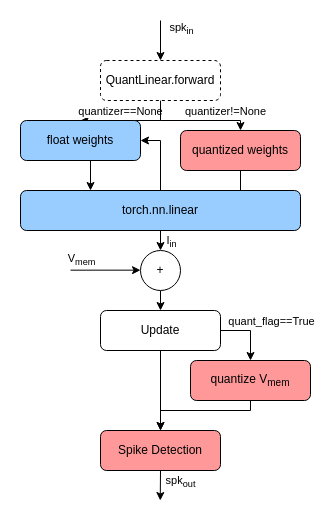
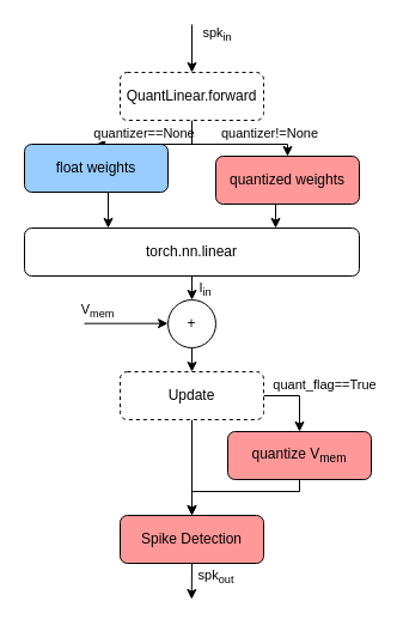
- <mxCell id="9" style="edgeStyle=orthogonalEdgeStyle;rounded=0;orthogonalLoop=1;jettySize=auto;html=1;exitX=0.5;exitY=1;exitDx=0;exitDy=0;" edge="1" parent="1" source="10" target="8"><mxGeometry relative="1" as="geometry" /></mxCell>
+ <mxCell id="9" style="edgeStyle=orthogonalEdgeStyle;rounded=0;orthogonalLoop=1;jettySize=auto;html=1;exitX=0.5;exitY=1;exitDx=0;exitDy=0;entryX=0.75;entryY=0;entryDx=0;entryDy=0;" edge="1" parent="1" source="10" target="13"><mxGeometry relative="1" as="geometry" /></mxCell>
- <mxCell id="13" value="torch.nn.linear" style="rounded=1;whiteSpace=wrap;html=1;fillColor=#99ccff;" vertex="1" parent="1"><mxGeometry x="20" y="190" width="280" height="40" as="geometry" /></mxCell>
+ <mxCell id="13" value="torch.nn.linear" style="rounded=1;whiteSpace=wrap;html=1;" vertex="1" parent="1"><mxGeometry x="20" y="190" width="280" height="40" as="geometry" /></mxCell>
- <mxCell id="23" value="Update" style="rounded=1;whiteSpace=wrap;html=1;" vertex="1" parent="1"><mxGeometry x="100" y="310" width="120" height="40" as="geometry" /></mxCell>
+ <mxCell id="23" value="Update" style="rounded=1;whiteSpace=wrap;html=1;dashed=1;" vertex="1" parent="1"><mxGeometry x="100" y="310" width="120" height="40" as="geometry" /></mxCell>
